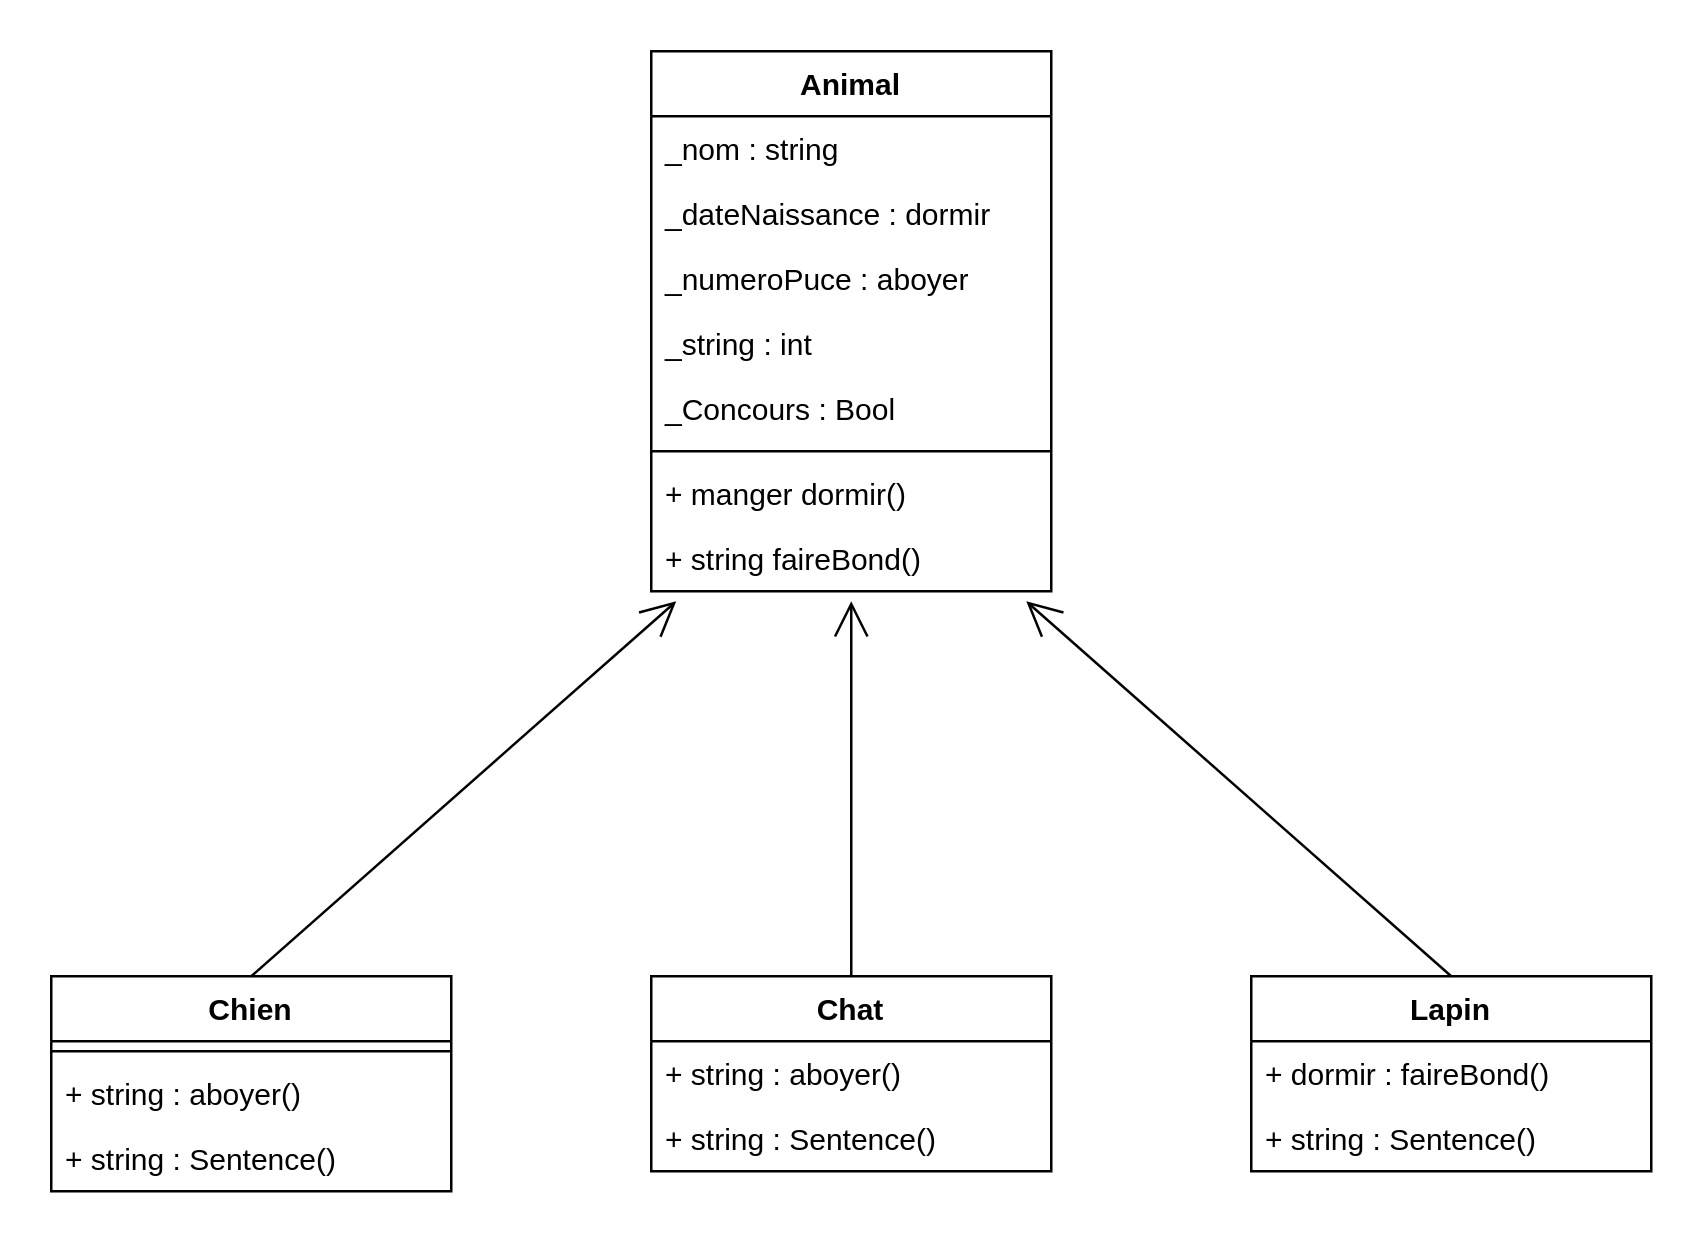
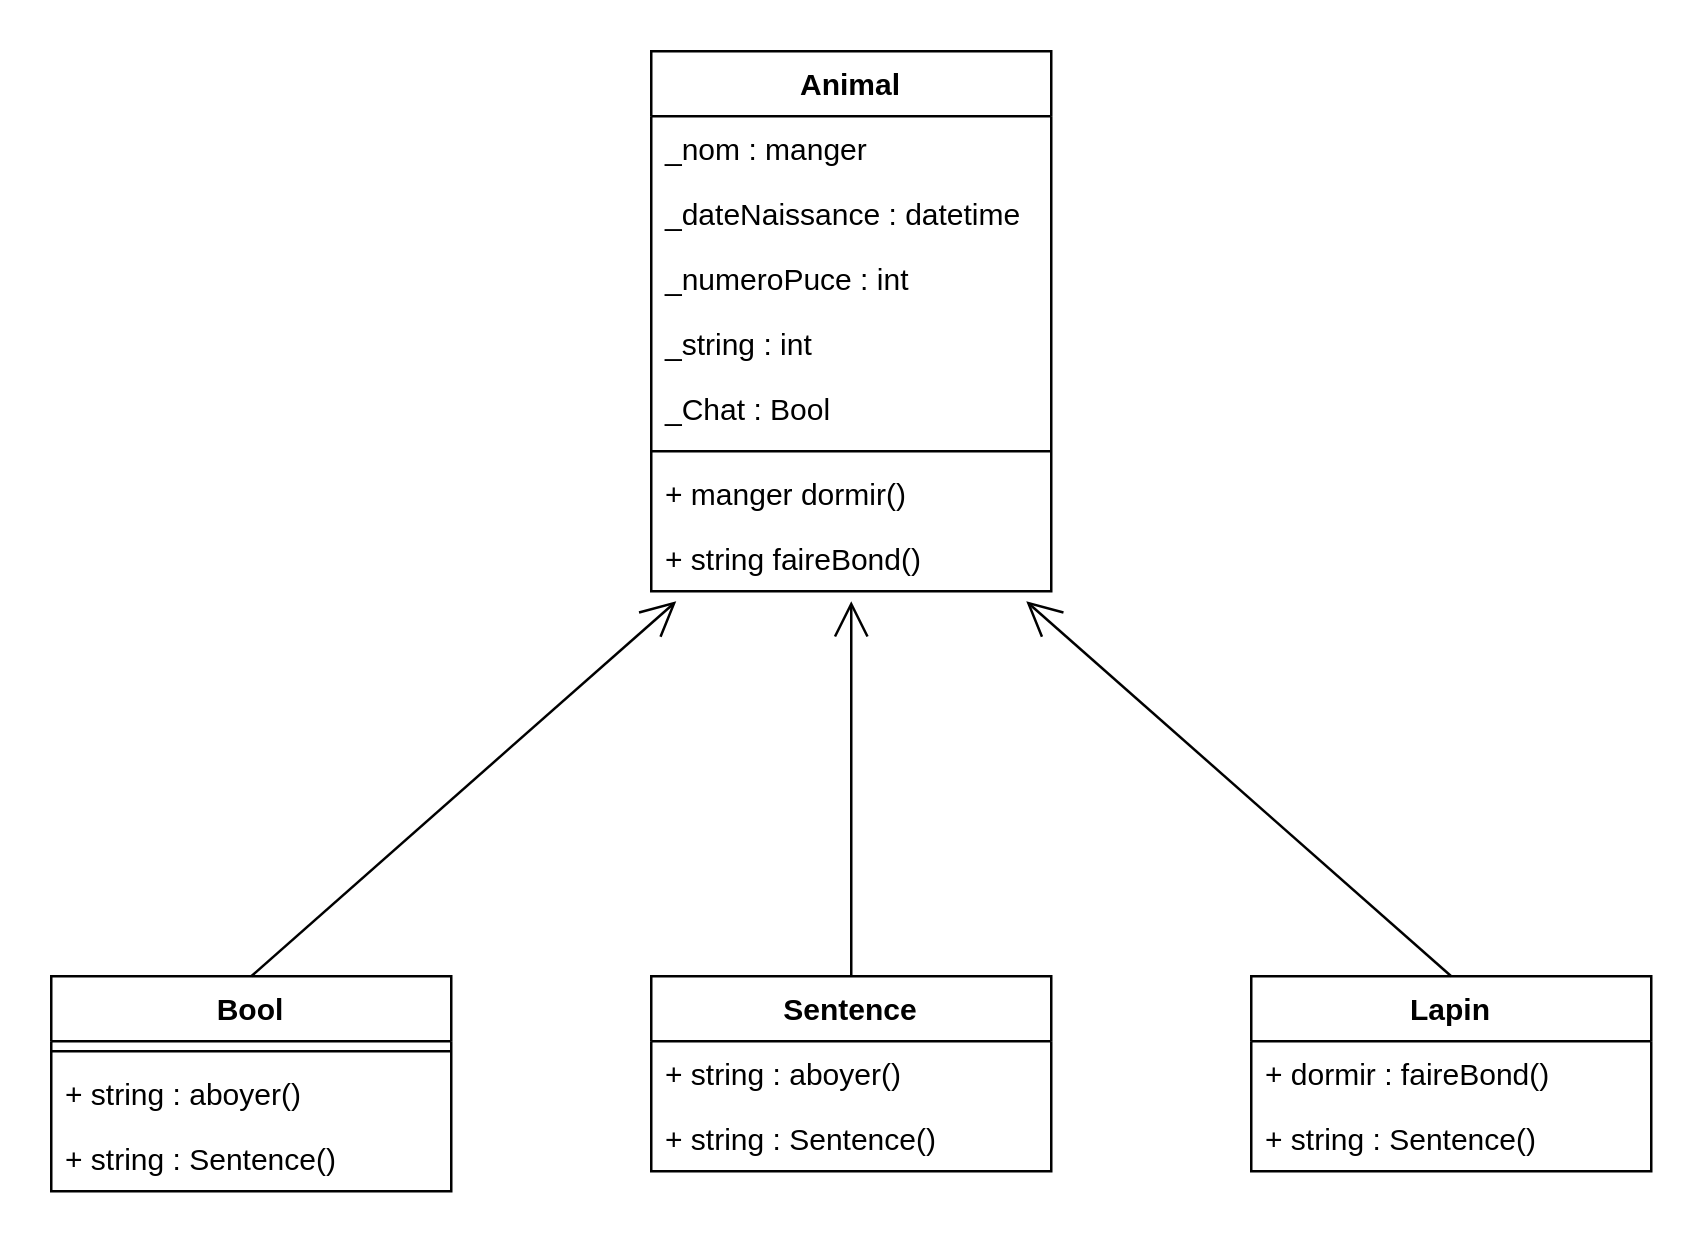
- <mxCell id="3" value="_nom : string " style="text;strokeColor=none;fillColor=none;align=left;verticalAlign=top;spacingLeft=4;spacingRight=4;overflow=hidden;rotatable=0;points=[[0,0.5],[1,0.5]];portConstraint=eastwest;" vertex="1" parent="2"><mxGeometry y="26" width="160" height="26" as="geometry" /></mxCell>
+ <mxCell id="3" value="_nom : manger " style="text;strokeColor=none;fillColor=none;align=left;verticalAlign=top;spacingLeft=4;spacingRight=4;overflow=hidden;rotatable=0;points=[[0,0.5],[1,0.5]];portConstraint=eastwest;" vertex="1" parent="2"><mxGeometry y="26" width="160" height="26" as="geometry" /></mxCell>
- <mxCell id="4" value="_dateNaissance : dormir" style="text;strokeColor=none;fillColor=none;align=left;verticalAlign=top;spacingLeft=4;spacingRight=4;overflow=hidden;rotatable=0;points=[[0,0.5],[1,0.5]];portConstraint=eastwest;" vertex="1" parent="2"><mxGeometry y="52" width="160" height="26" as="geometry" /></mxCell>
+ <mxCell id="4" value="_dateNaissance : datetime" style="text;strokeColor=none;fillColor=none;align=left;verticalAlign=top;spacingLeft=4;spacingRight=4;overflow=hidden;rotatable=0;points=[[0,0.5],[1,0.5]];portConstraint=eastwest;" vertex="1" parent="2"><mxGeometry y="52" width="160" height="26" as="geometry" /></mxCell>
- <mxCell id="5" value="_numeroPuce : aboyer" style="text;strokeColor=none;fillColor=none;align=left;verticalAlign=top;spacingLeft=4;spacingRight=4;overflow=hidden;rotatable=0;points=[[0,0.5],[1,0.5]];portConstraint=eastwest;" vertex="1" parent="2"><mxGeometry y="78" width="160" height="26" as="geometry" /></mxCell>
+ <mxCell id="5" value="_numeroPuce : int" style="text;strokeColor=none;fillColor=none;align=left;verticalAlign=top;spacingLeft=4;spacingRight=4;overflow=hidden;rotatable=0;points=[[0,0.5],[1,0.5]];portConstraint=eastwest;" vertex="1" parent="2"><mxGeometry y="78" width="160" height="26" as="geometry" /></mxCell>
- <mxCell id="7" value="_Concours : Bool" style="text;strokeColor=none;fillColor=none;align=left;verticalAlign=top;spacingLeft=4;spacingRight=4;overflow=hidden;rotatable=0;points=[[0,0.5],[1,0.5]];portConstraint=eastwest;" vertex="1" parent="2"><mxGeometry y="130" width="160" height="26" as="geometry" /></mxCell>
+ <mxCell id="7" value="_Chat : Bool" style="text;strokeColor=none;fillColor=none;align=left;verticalAlign=top;spacingLeft=4;spacingRight=4;overflow=hidden;rotatable=0;points=[[0,0.5],[1,0.5]];portConstraint=eastwest;" vertex="1" parent="2"><mxGeometry y="130" width="160" height="26" as="geometry" /></mxCell>
- <mxCell id="17" value="Chien" style="swimlane;fontStyle=1;align=center;verticalAlign=top;childLayout=stackLayout;horizontal=1;startSize=26;horizontalStack=0;resizeParent=1;resizeParentMax=0;resizeLast=0;collapsible=1;marginBottom=0;" vertex="1" parent="1"><mxGeometry x="20" y="390" width="160" height="86" as="geometry" /></mxCell>
+ <mxCell id="17" value="Bool" style="swimlane;fontStyle=1;align=center;verticalAlign=top;childLayout=stackLayout;horizontal=1;startSize=26;horizontalStack=0;resizeParent=1;resizeParentMax=0;resizeLast=0;collapsible=1;marginBottom=0;" vertex="1" parent="1"><mxGeometry x="20" y="390" width="160" height="86" as="geometry" /></mxCell>
- <mxCell id="14" value="Chat" style="swimlane;fontStyle=1;align=center;verticalAlign=top;childLayout=stackLayout;horizontal=1;startSize=26;horizontalStack=0;resizeParent=1;resizeParentMax=0;resizeLast=0;collapsible=1;marginBottom=0;" vertex="1" parent="1"><mxGeometry x="260" y="390" width="160" height="78" as="geometry" /></mxCell>
+ <mxCell id="14" value="Sentence" style="swimlane;fontStyle=1;align=center;verticalAlign=top;childLayout=stackLayout;horizontal=1;startSize=26;horizontalStack=0;resizeParent=1;resizeParentMax=0;resizeLast=0;collapsible=1;marginBottom=0;" vertex="1" parent="1"><mxGeometry x="260" y="390" width="160" height="78" as="geometry" /></mxCell>
